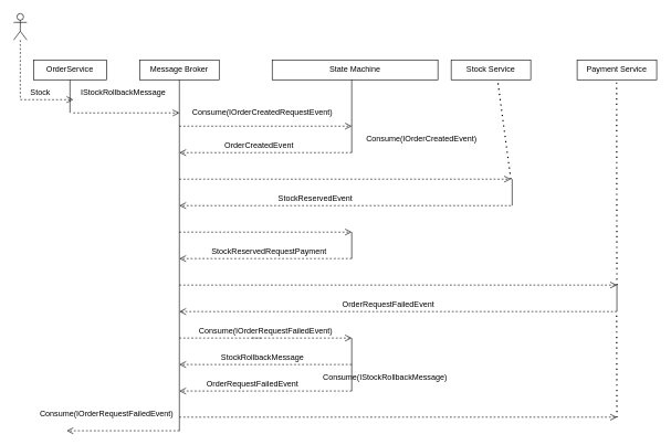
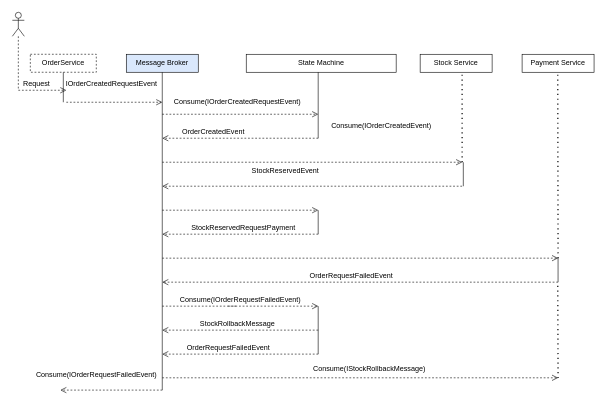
- <mxCell id="2" value="OrderService" style="rounded=0;whiteSpace=wrap;html=1;" parent="1" vertex="1"><mxGeometry x="50" y="90" width="110" height="30" as="geometry" /></mxCell>
+ <mxCell id="2" value="OrderService" style="rounded=0;whiteSpace=wrap;html=1;dashed=1;" parent="1" vertex="1"><mxGeometry x="50" y="90" width="110" height="30" as="geometry" /></mxCell>
- <mxCell id="3" value="Message Broker" style="rounded=0;whiteSpace=wrap;html=1;" parent="1" vertex="1"><mxGeometry x="210" y="90" width="120" height="30" as="geometry" /></mxCell>
+ <mxCell id="3" value="Message Broker" style="rounded=0;whiteSpace=wrap;html=1;fillColor=#dae8fc;" parent="1" vertex="1"><mxGeometry x="210" y="90" width="120" height="30" as="geometry" /></mxCell>
- <mxCell id="5" value="Stock Service" style="rounded=0;whiteSpace=wrap;html=1;" parent="1" vertex="1"><mxGeometry x="680" y="90" width="120" height="30" as="geometry" /></mxCell>
+ <mxCell id="5" value="Stock Service" style="rounded=0;whiteSpace=wrap;html=1;" parent="1" vertex="1"><mxGeometry x="700" y="90" width="120" height="30" as="geometry" /></mxCell>
- <mxCell id="9" value="Stock" style="text;html=1;align=center;verticalAlign=middle;resizable=0;points=[];autosize=1;strokeColor=none;fillColor=none;" parent="1" vertex="1"><mxGeometry x="30" y="130" width="60" height="20" as="geometry" /></mxCell>
+ <mxCell id="9" value="Request" style="text;html=1;align=center;verticalAlign=middle;resizable=0;points=[];autosize=1;strokeColor=none;fillColor=none;" parent="1" vertex="1"><mxGeometry x="30" y="130" width="60" height="20" as="geometry" /></mxCell>
- <mxCell id="7" value="IStockRollbackMessage" style="text;html=1;align=center;verticalAlign=middle;resizable=0;points=[];autosize=1;strokeColor=none;fillColor=none;" parent="1" vertex="1"><mxGeometry x="100" y="130" width="170" height="20" as="geometry" /></mxCell>
+ <mxCell id="7" value="IOrderCreatedRequestEvent" style="text;html=1;align=center;verticalAlign=middle;resizable=0;points=[];autosize=1;strokeColor=none;fillColor=none;" parent="1" vertex="1"><mxGeometry x="100" y="130" width="170" height="20" as="geometry" /></mxCell>
- <mxCell id="17" value="OrderCreatedEvent" style="text;html=1;align=center;verticalAlign=middle;resizable=0;points=[];autosize=1;strokeColor=none;fillColor=none;" parent="1" vertex="1"><mxGeometry x="330" y="210" width="120" height="20" as="geometry" /></mxCell>
+ <mxCell id="17" value="OrderCreatedEvent" style="text;html=1;align=center;verticalAlign=middle;resizable=0;points=[];autosize=1;strokeColor=none;fillColor=none;" parent="1" vertex="1"><mxGeometry x="295" y="210" width="120" height="20" as="geometry" /></mxCell>
- <mxCell id="21" value="StockReservedEvent" style="text;html=1;align=center;verticalAlign=middle;resizable=0;points=[];autosize=1;strokeColor=none;fillColor=none;" parent="1" vertex="1"><mxGeometry x="410" y="290" width="130" height="20" as="geometry" /></mxCell>
+ <mxCell id="21" value="StockReservedEvent" style="text;html=1;align=center;verticalAlign=middle;resizable=0;points=[];autosize=1;strokeColor=none;fillColor=none;" parent="1" vertex="1"><mxGeometry x="410" y="275" width="130" height="20" as="geometry" /></mxCell>
- <mxCell id="43" value="Consume(IStockRollbackMessage)" style="text;html=1;align=center;verticalAlign=middle;resizable=0;points=[];autosize=1;strokeColor=none;fillColor=none;" parent="1" vertex="1"><mxGeometry x="480" y="560" width="200" height="20" as="geometry" /></mxCell>
+ <mxCell id="43" value="Consume(IStockRollbackMessage)" style="text;html=1;align=center;verticalAlign=middle;resizable=0;points=[];autosize=1;strokeColor=none;fillColor=none;" parent="1" vertex="1"><mxGeometry x="515" y="605" width="200" height="20" as="geometry" /></mxCell>
